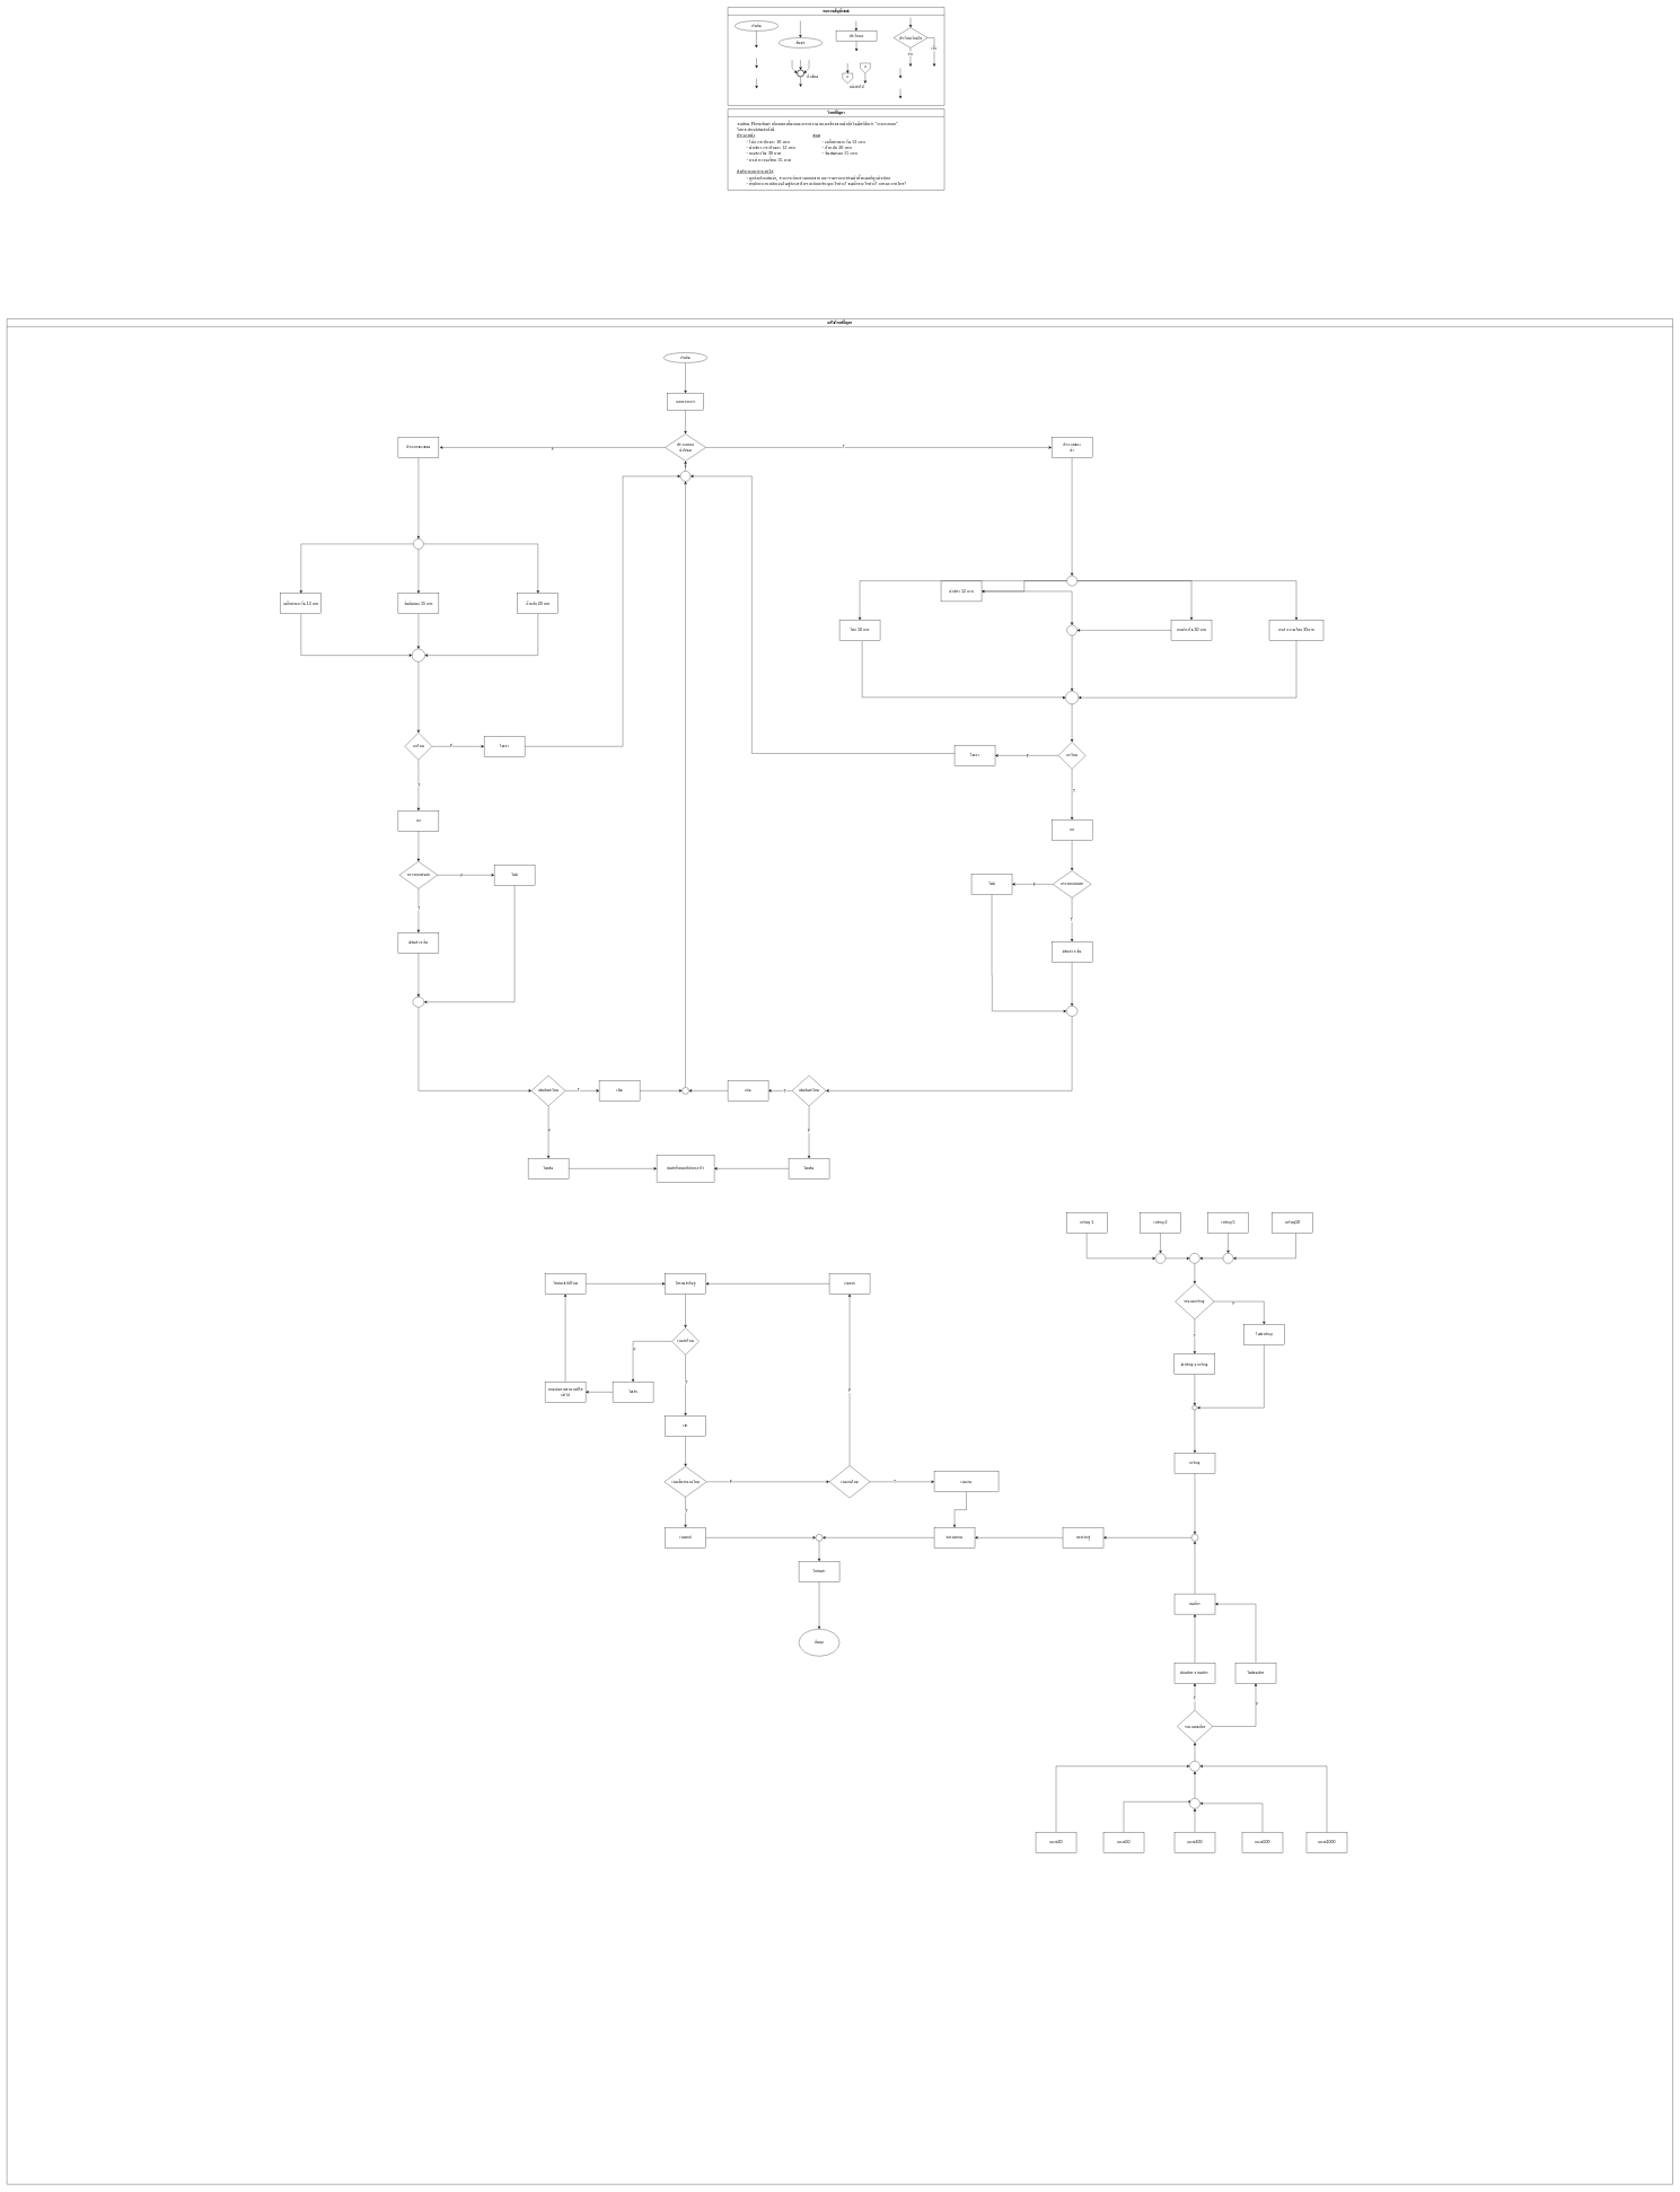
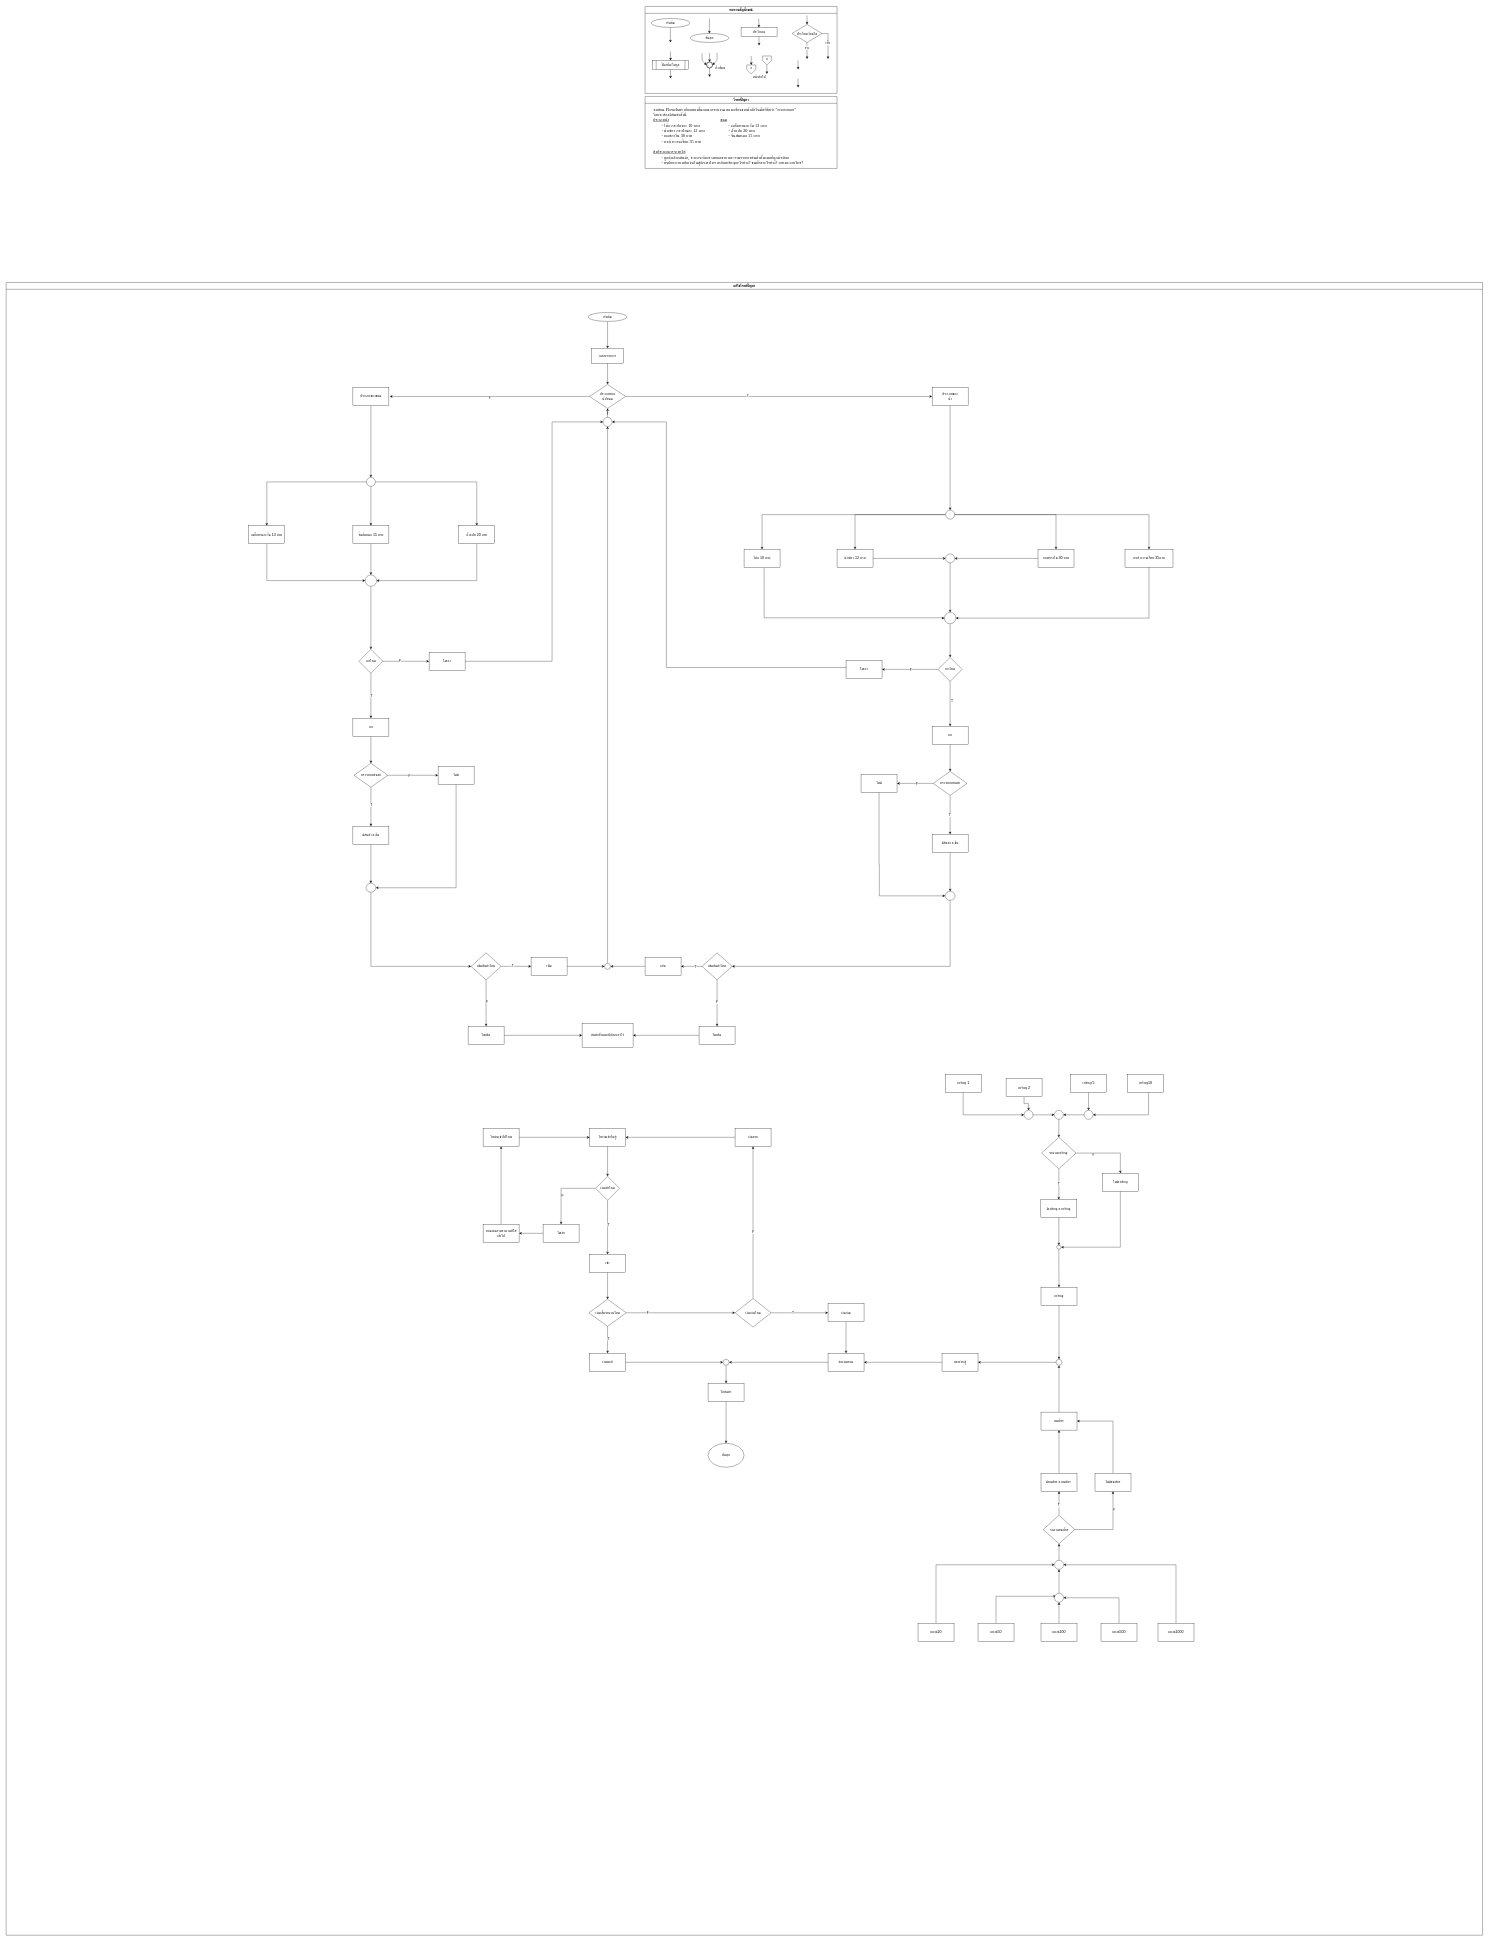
+ <mxCell id="16" value="&lt;font data-font-src=&quot;https://fonts.googleapis.com/css?family=Sarabun&quot; face=&quot;Sarabun&quot;&gt;ฟังก์ชัน/โมดูล&lt;/font&gt;" style="shape=process;whiteSpace=wrap;html=1;backgroundOutline=1;" parent="2" vertex="1"><mxGeometry x="25" y="180" width="120" height="30" as="geometry" /></mxCell>
- <mxCell id="55" value="น้ำเขียว 12 บาท" style="whiteSpace=wrap;html=1;" vertex="1" parent="34"><mxGeometry x="2760" y="775" width="120" height="60" as="geometry" /></mxCell>
+ <mxCell id="55" value="น้ำเขียว 12 บาท" style="whiteSpace=wrap;html=1;" vertex="1" parent="34"><mxGeometry x="2770" y="890" width="120" height="60" as="geometry" /></mxCell>
- <mxCell id="212" value="เหรียญ 2" style="rounded=0;whiteSpace=wrap;html=1;" vertex="1" parent="34"><mxGeometry x="3348.5" y="2640" width="120" height="60" as="geometry" /></mxCell>
+ <mxCell id="212" value="เหรียญ 2" style="rounded=0;whiteSpace=wrap;html=1;" vertex="1" parent="34"><mxGeometry x="3333.5" y="2655" width="120" height="60" as="geometry" /></mxCell>
- <mxCell id="170" value="เงินเกิน" style="whiteSpace=wrap;html=1;rounded=0;" vertex="1" parent="34"><mxGeometry x="2740" y="3405" width="190" height="60" as="geometry" /></mxCell>
+ <mxCell id="170" value="เงินเกิน" style="whiteSpace=wrap;html=1;rounded=0;" vertex="1" parent="34"><mxGeometry x="2740" y="3405" width="120" height="60" as="geometry" /></mxCell>
